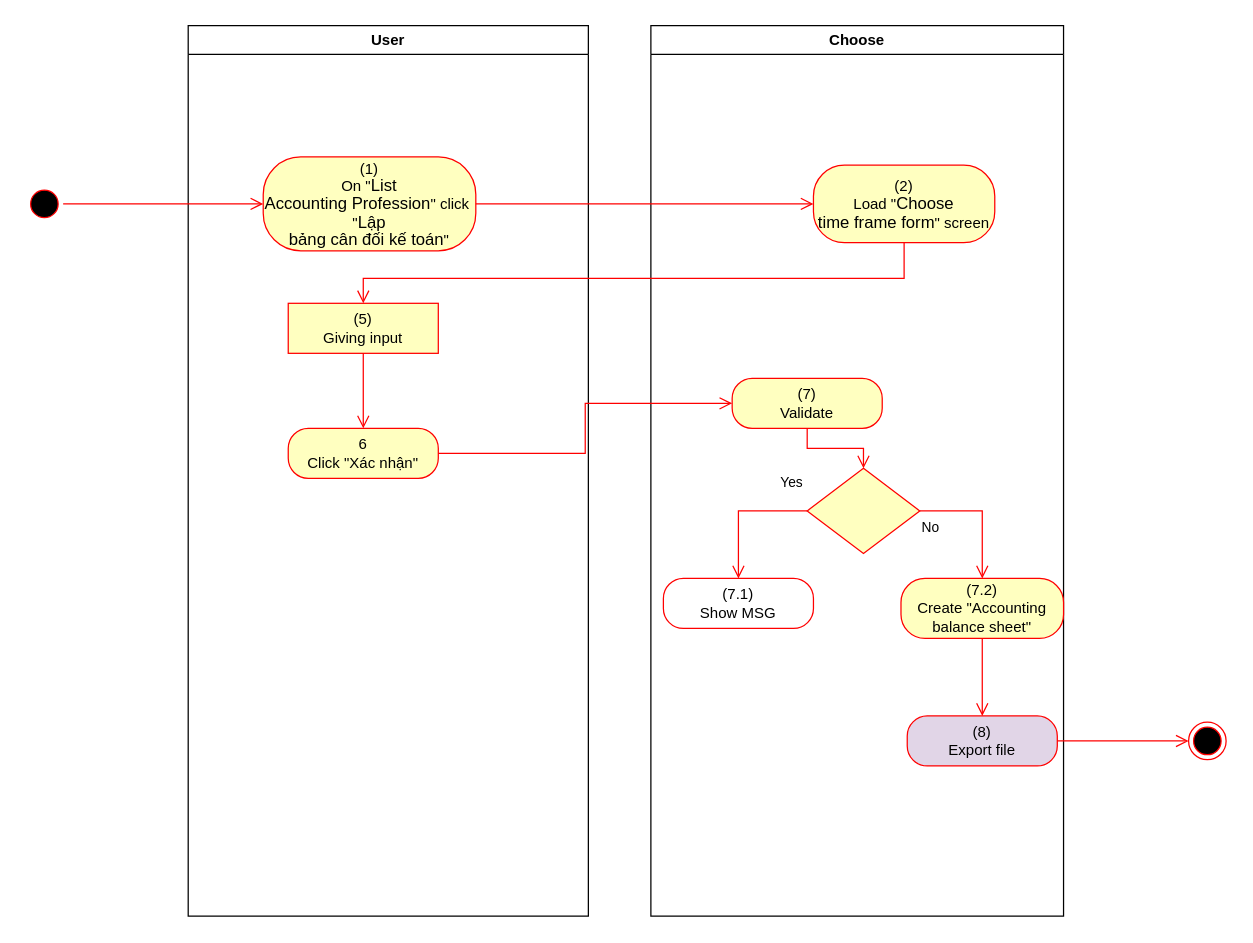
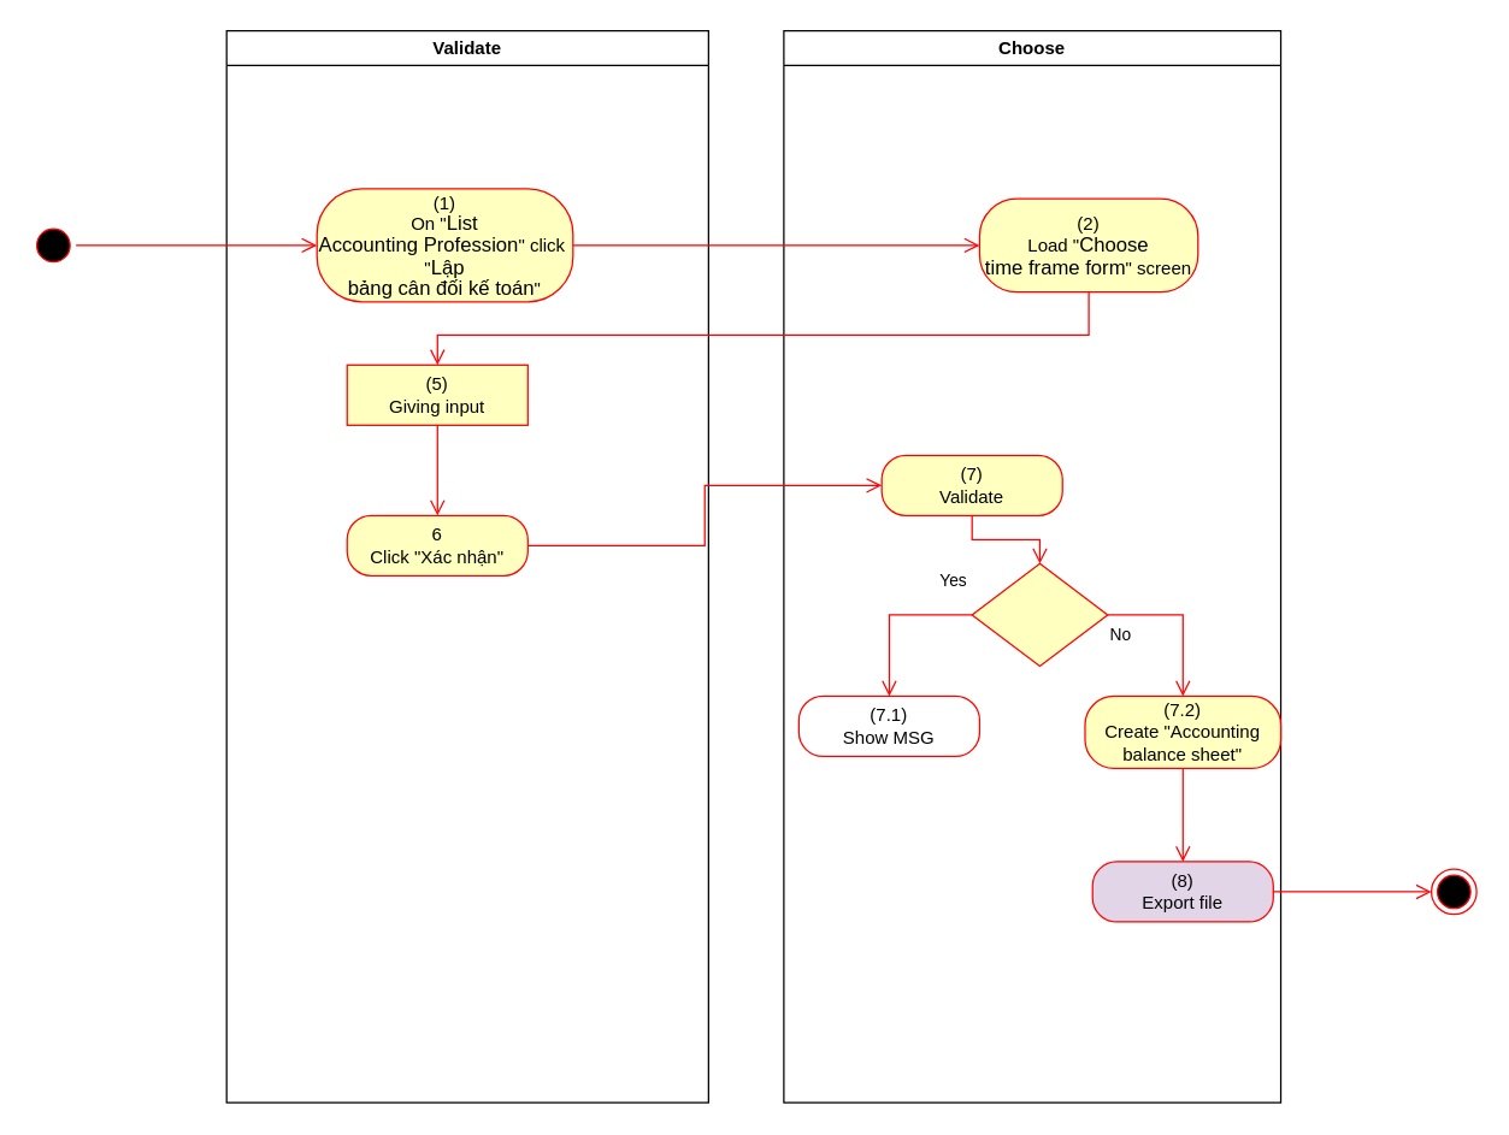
- <mxCell id="2" value="User" style="swimlane;whiteSpace=wrap" parent="1" vertex="1"><mxGeometry x="150" y="20" width="320" height="712" as="geometry"><mxRectangle x="120" y="128" width="60" height="23" as="alternateBounds" /></mxGeometry></mxCell>
+ <mxCell id="2" value="Validate" style="swimlane;whiteSpace=wrap" parent="1" vertex="1"><mxGeometry x="150" y="20" width="320" height="712" as="geometry"><mxRectangle x="120" y="128" width="60" height="23" as="alternateBounds" /></mxGeometry></mxCell>
